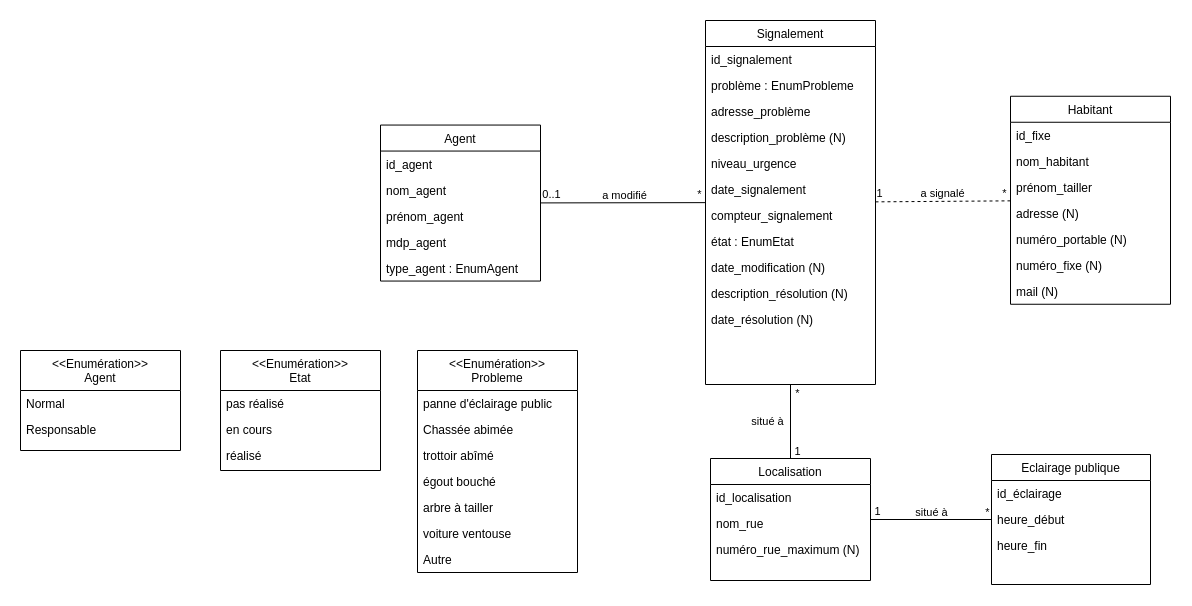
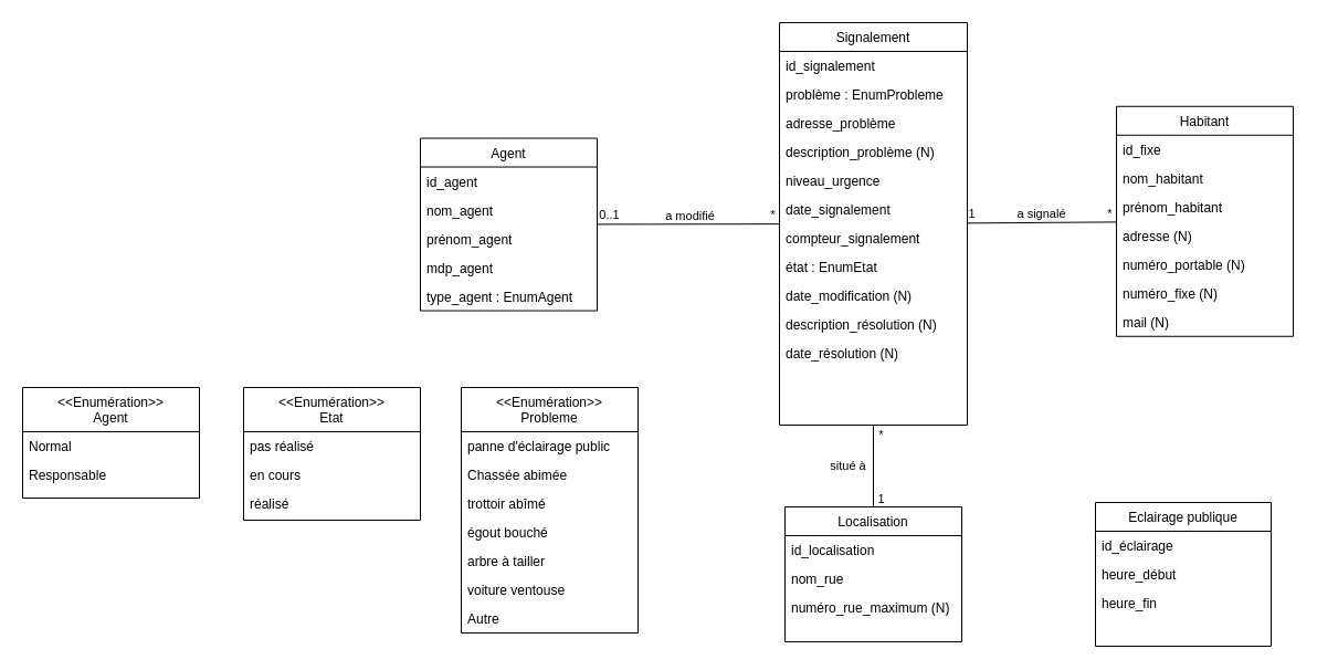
- <mxCell id="17" value="prénom_tailler" style="text;align=left;verticalAlign=top;spacingLeft=4;spacingRight=4;overflow=hidden;rotatable=0;points=[[0,0.5],[1,0.5]];portConstraint=eastwest;" parent="14" vertex="1"><mxGeometry y="78" width="160" height="26" as="geometry" /></mxCell>
+ <mxCell id="17" value="prénom_habitant" style="text;align=left;verticalAlign=top;spacingLeft=4;spacingRight=4;overflow=hidden;rotatable=0;points=[[0,0.5],[1,0.5]];portConstraint=eastwest;" parent="14" vertex="1"><mxGeometry y="78" width="160" height="26" as="geometry" /></mxCell>
- <mxCell id="26" value="" style="endArrow=none;html=1;rounded=0;dashed=1;" parent="1" source="2" target="14" edge="1"><mxGeometry width="50" height="50" relative="1" as="geometry"><mxPoint x="530" y="222" as="sourcePoint" /><mxPoint x="580" y="172" as="targetPoint" /></mxGeometry></mxCell>
+ <mxCell id="26" value="" style="endArrow=none;html=1;rounded=0;" parent="1" source="2" target="14" edge="1"><mxGeometry width="50" height="50" relative="1" as="geometry"><mxPoint x="530" y="222" as="sourcePoint" /><mxPoint x="580" y="172" as="targetPoint" /></mxGeometry></mxCell>
- <mxCell id="44" value="" style="endArrow=none;html=1;rounded=0;" parent="1" source="40" target="22" edge="1"><mxGeometry width="50" height="50" relative="1" as="geometry"><mxPoint x="880" y="266.267" as="sourcePoint" /><mxPoint x="1020" y="266.733" as="targetPoint" /></mxGeometry></mxCell>
- <mxCell id="45" value="1" style="edgeLabel;html=1;align=center;verticalAlign=middle;resizable=0;points=[];" parent="44" vertex="1" connectable="0"><mxGeometry x="0.761" y="1" relative="1" as="geometry"><mxPoint x="-101" y="-8" as="offset" /></mxGeometry></mxCell>
- <mxCell id="46" value="*" style="edgeLabel;html=1;align=center;verticalAlign=middle;resizable=0;points=[];" parent="44" vertex="1" connectable="0"><mxGeometry x="0.863" relative="1" as="geometry"><mxPoint x="3" y="-8" as="offset" /></mxGeometry></mxCell>
- <mxCell id="47" value="situé à" style="edgeLabel;html=1;align=center;verticalAlign=middle;resizable=0;points=[];" parent="44" vertex="1" connectable="0"><mxGeometry x="0.118" relative="1" as="geometry"><mxPoint x="-8" y="-8" as="offset" /></mxGeometry></mxCell>
